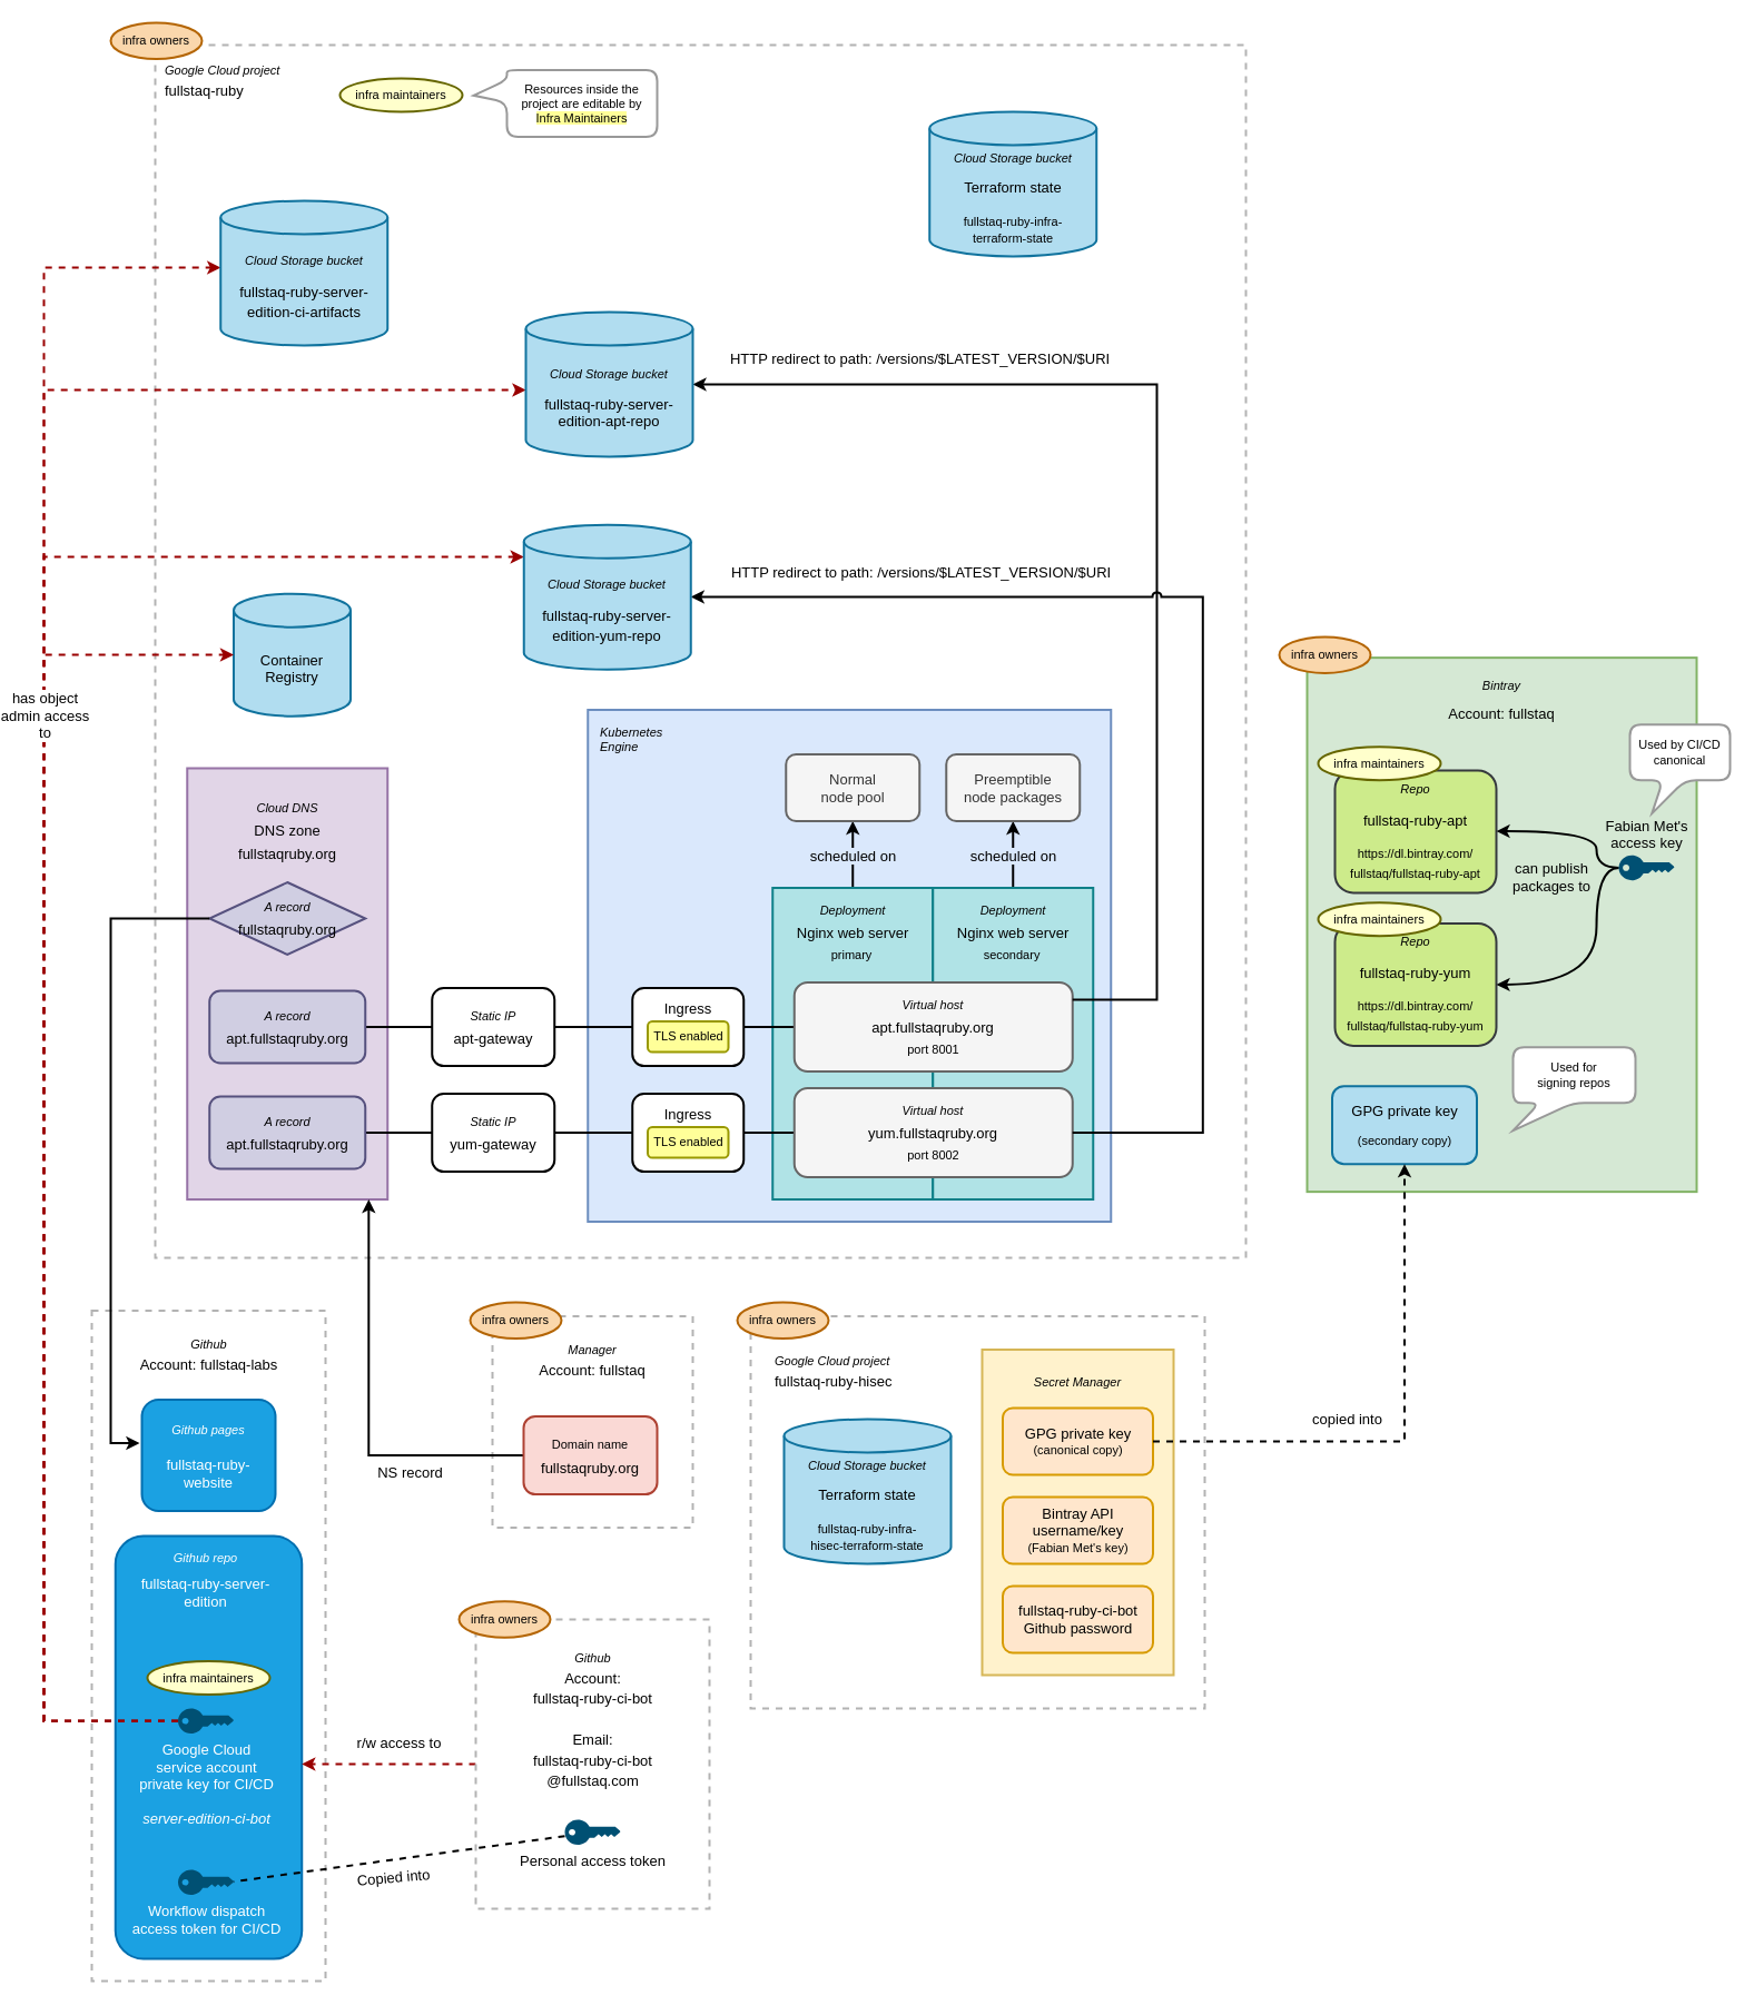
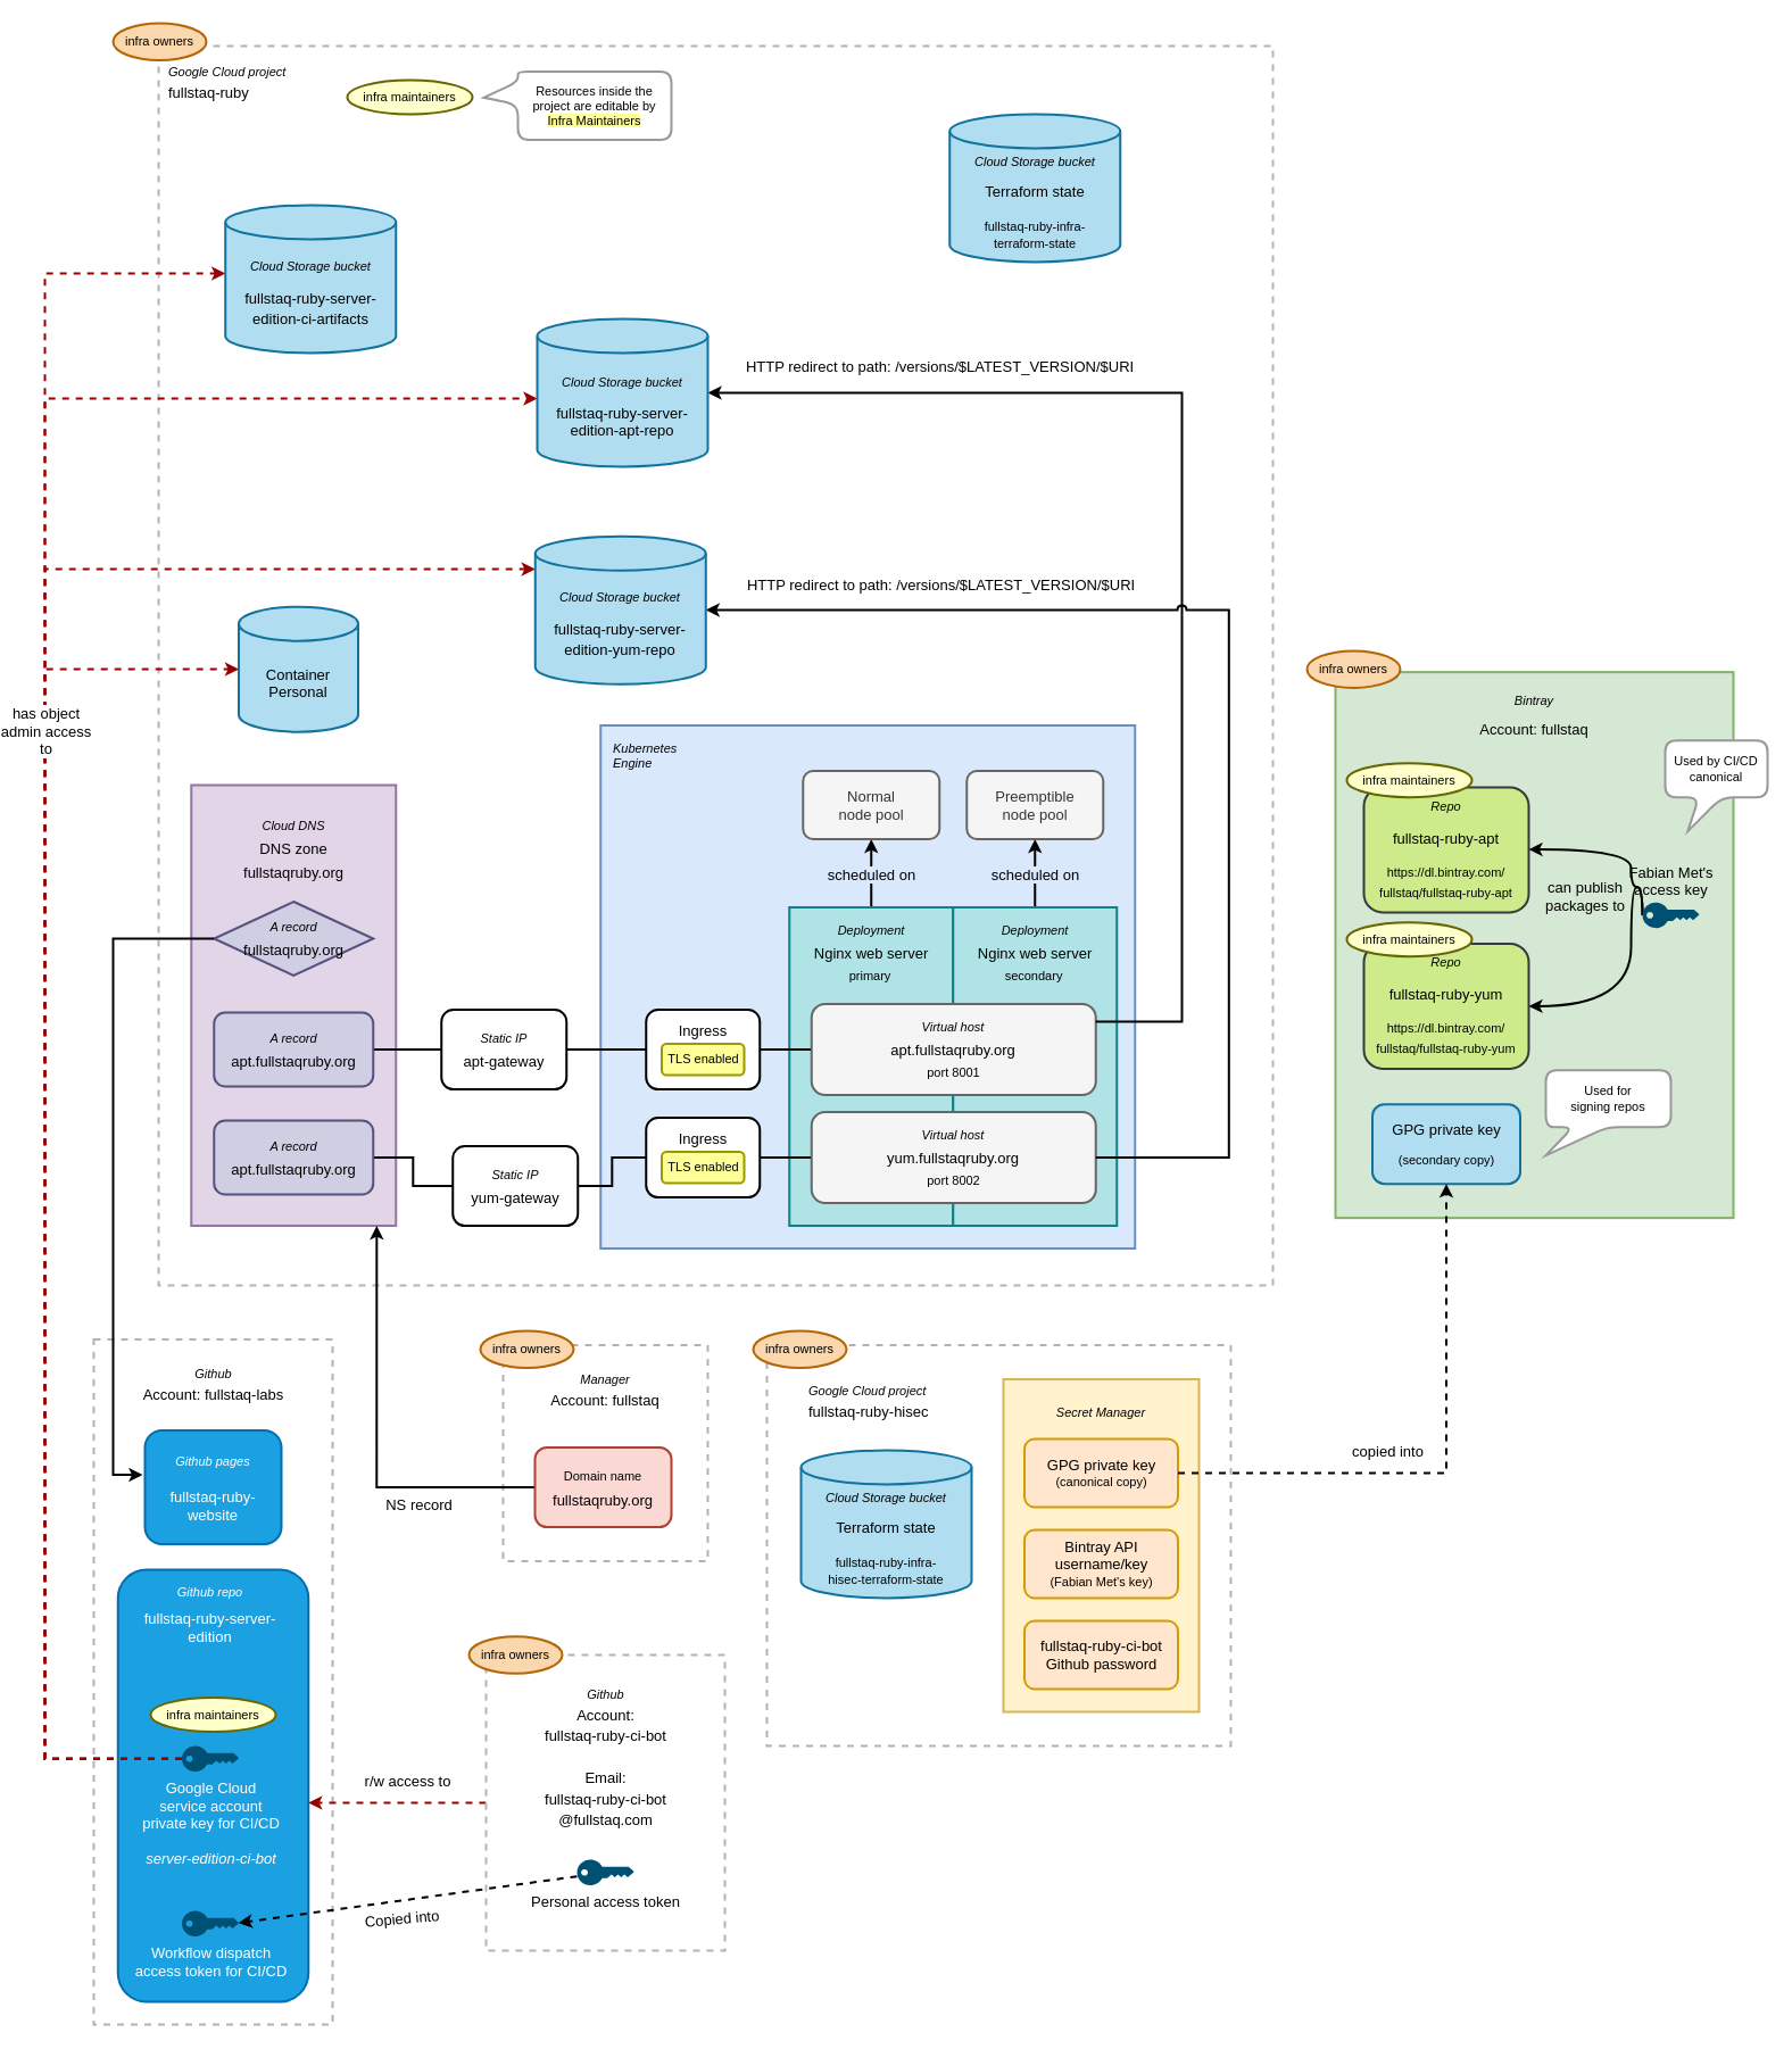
- <mxCell id="86" value="&lt;p style=&quot;line-height: 120%&quot;&gt;&lt;span style=&quot;font-size: 13px&quot;&gt;Container Registry&lt;/span&gt;&lt;/p&gt;" style="text;html=1;strokeColor=none;fillColor=none;align=center;verticalAlign=middle;whiteSpace=wrap;rounded=0;shadow=0;glass=0;sketch=0;fontSize=11;" parent="84" vertex="1"><mxGeometry x="7.5" y="32.5" width="90" height="70" as="geometry" /></mxCell>
+ <mxCell id="86" value="&lt;p style=&quot;line-height: 120%&quot;&gt;&lt;span style=&quot;font-size: 13px&quot;&gt;Container Personal&lt;/span&gt;&lt;/p&gt;" style="text;html=1;strokeColor=none;fillColor=none;align=center;verticalAlign=middle;whiteSpace=wrap;rounded=0;shadow=0;glass=0;sketch=0;fontSize=11;" parent="84" vertex="1"><mxGeometry x="7.5" y="32.5" width="90" height="70" as="geometry" /></mxCell>
- <mxCell id="27" value="Preemptible&lt;br&gt;node packages" style="rounded=1;whiteSpace=wrap;html=1;shadow=0;glass=0;sketch=0;strokeWidth=2;fontSize=13;fillColor=#f5f5f5;strokeColor=#666666;fontColor=#333333;" parent="1" vertex="1"><mxGeometry x="830.75" y="677.51" width="120" height="60" as="geometry" /></mxCell>
+ <mxCell id="27" value="Preemptible&lt;br&gt;node pool" style="rounded=1;whiteSpace=wrap;html=1;shadow=0;glass=0;sketch=0;strokeWidth=2;fontSize=13;fillColor=#f5f5f5;strokeColor=#666666;fontColor=#333333;" parent="1" vertex="1"><mxGeometry x="830.75" y="677.51" width="120" height="60" as="geometry" /></mxCell>
- <mxCell id="58" value="Fabian Met's&lt;br style=&quot;font-size: 13px;&quot;&gt;access key" style="points=[[0,0.5,0],[0.24,0,0],[0.5,0.28,0],[0.995,0.475,0],[0.5,0.72,0],[0.24,1,0]];verticalLabelPosition=top;html=1;verticalAlign=bottom;aspect=fixed;align=center;pointerEvents=1;shape=mxgraph.cisco19.key;fillColor=#005073;strokeColor=none;rounded=1;shadow=0;glass=0;labelBackgroundColor=none;sketch=0;fontSize=13;labelPosition=center;" parent="1" vertex="1"><mxGeometry x="1435" y="768.13" width="50" height="22.5" as="geometry" /></mxCell>
+ <mxCell id="58" value="Fabian Met's&lt;br style=&quot;font-size: 13px;&quot;&gt;access key" style="points=[[0,0.5,0],[0.24,0,0],[0.5,0.28,0],[0.995,0.475,0],[0.5,0.72,0],[0.24,1,0]];verticalLabelPosition=top;html=1;verticalAlign=bottom;aspect=fixed;align=center;pointerEvents=1;shape=mxgraph.cisco19.key;fillColor=#005073;strokeColor=none;rounded=1;shadow=0;glass=0;labelBackgroundColor=none;sketch=0;fontSize=13;labelPosition=center;" parent="1" vertex="1"><mxGeometry x="1425" y="793.13" width="50" height="22.5" as="geometry" /></mxCell>
- <mxCell id="71" value="&lt;font style=&quot;line-height: 200%&quot;&gt;GPG private key&lt;br&gt;&lt;font style=&quot;font-size: 11px&quot;&gt;(secondary copy)&lt;/font&gt;&lt;br&gt;&lt;/font&gt;" style="rounded=1;whiteSpace=wrap;html=1;shadow=0;glass=0;labelBackgroundColor=none;sketch=0;strokeColor=#10739e;strokeWidth=2;fillColor=#b1ddf0;fontSize=13;align=center;" parent="1" vertex="1"><mxGeometry x="1177.5" y="975.63" width="130" height="70" as="geometry" /></mxCell>
+ <mxCell id="71" value="&lt;font style=&quot;line-height: 200%&quot;&gt;GPG private key&lt;br&gt;&lt;font style=&quot;font-size: 11px&quot;&gt;(secondary copy)&lt;/font&gt;&lt;br&gt;&lt;/font&gt;" style="rounded=1;whiteSpace=wrap;html=1;shadow=0;glass=0;labelBackgroundColor=none;sketch=0;strokeColor=#10739e;strokeWidth=2;fillColor=#b1ddf0;fontSize=13;align=center;" parent="1" vertex="1"><mxGeometry x="1187.5" y="970.63" width="130" height="70" as="geometry" /></mxCell>
- <mxCell id="31" value="&lt;p style=&quot;line-height: 160%&quot;&gt;&lt;i&gt;&lt;font style=&quot;font-size: 11px&quot;&gt;Static IP&lt;/font&gt;&lt;/i&gt;&lt;br&gt;yum-gateway&lt;/p&gt;" style="rounded=1;whiteSpace=wrap;html=1;shadow=0;glass=0;sketch=0;strokeWidth=2;fontSize=13;" parent="1" vertex="1"><mxGeometry x="368.75" y="982.51" width="110" height="70" as="geometry" /></mxCell>
+ <mxCell id="31" value="&lt;p style=&quot;line-height: 160%&quot;&gt;&lt;i&gt;&lt;font style=&quot;font-size: 11px&quot;&gt;Static IP&lt;/font&gt;&lt;/i&gt;&lt;br&gt;yum-gateway&lt;/p&gt;" style="rounded=1;whiteSpace=wrap;html=1;shadow=0;glass=0;sketch=0;strokeWidth=2;fontSize=13;" parent="1" vertex="1"><mxGeometry x="378.75" y="1007.51" width="110" height="70" as="geometry" /></mxCell>
- <mxCell id="51" value="&lt;p style=&quot;line-height: 160%&quot;&gt;&lt;i&gt;Google Cloud project&lt;/i&gt;&lt;br&gt;&lt;font style=&quot;font-size: 13px&quot;&gt;fullstaq-ruby-hisec&lt;/font&gt;&lt;/p&gt;" style="text;html=1;strokeColor=none;fillColor=none;align=left;verticalAlign=middle;whiteSpace=wrap;rounded=0;shadow=0;glass=0;dashed=1;labelBackgroundColor=none;sketch=0;fontSize=11;" parent="1" vertex="1"><mxGeometry x="675" y="1212.5" width="110" height="40" as="geometry" /></mxCell>
+ <mxCell id="51" value="&lt;p style=&quot;line-height: 160%&quot;&gt;&lt;i&gt;Google Cloud project&lt;/i&gt;&lt;br&gt;&lt;font style=&quot;font-size: 13px&quot;&gt;fullstaq-ruby-hisec&lt;/font&gt;&lt;/p&gt;" style="text;html=1;strokeColor=none;fillColor=none;align=left;verticalAlign=middle;whiteSpace=wrap;rounded=0;shadow=0;glass=0;dashed=1;labelBackgroundColor=none;sketch=0;fontSize=11;" parent="1" vertex="1"><mxGeometry x="690" y="1212.5" width="110" height="40" as="geometry" /></mxCell>
- <mxCell id="111" style="rounded=0;orthogonalLoop=1;jettySize=auto;html=1;entryX=0.995;entryY=0.475;entryDx=0;entryDy=0;entryPerimeter=0;dashed=1;endArrow=none;endFill=1;strokeWidth=2;fontSize=11;" parent="1" source="113" target="114" edge="1"><mxGeometry relative="1" as="geometry" /></mxCell>
+ <mxCell id="111" style="rounded=0;orthogonalLoop=1;jettySize=auto;html=1;entryX=0.995;entryY=0.475;entryDx=0;entryDy=0;entryPerimeter=0;dashed=1;endArrow=classic;endFill=1;strokeWidth=2;fontSize=11;" parent="1" source="113" target="114" edge="1"><mxGeometry relative="1" as="geometry" /></mxCell>
